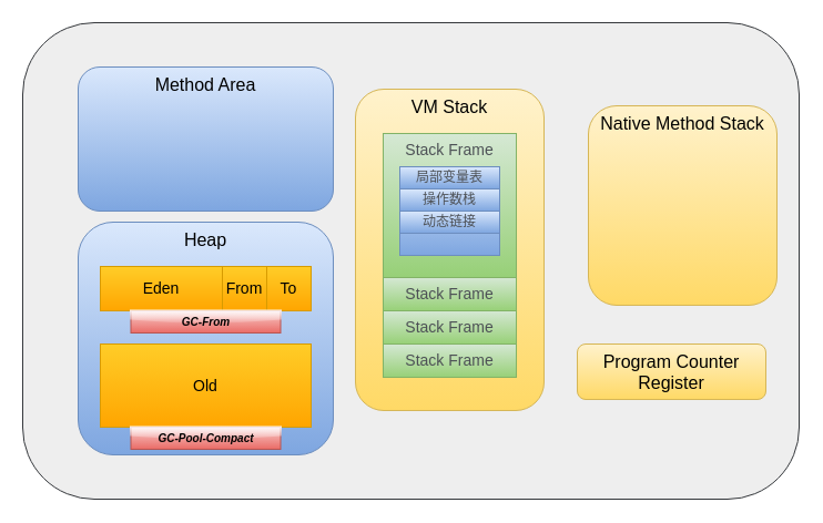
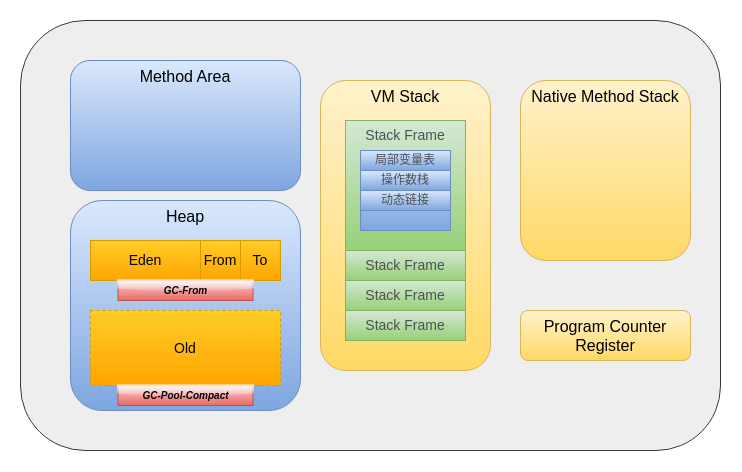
- <mxCell id="3" value="&lt;font style=&quot;font-size: 16px;&quot;&gt;Native Method Stack&lt;/font&gt;" style="rounded=1;whiteSpace=wrap;html=1;fillStyle=auto;horizontal=1;verticalAlign=top;fillColor=#fff2cc;gradientColor=#ffd966;strokeColor=#d6b656;" vertex="1" parent="1"><mxGeometry x="530" y="95" width="170" height="180" as="geometry" /></mxCell>
+ <mxCell id="3" value="&lt;font style=&quot;font-size: 16px;&quot;&gt;Native Method Stack&lt;/font&gt;" style="rounded=1;whiteSpace=wrap;html=1;fillStyle=auto;horizontal=1;verticalAlign=top;fillColor=#fff2cc;gradientColor=#ffd966;strokeColor=#d6b656;" vertex="1" parent="1"><mxGeometry x="520" y="80" width="170" height="180" as="geometry" /></mxCell>
- <mxCell id="18" value="&lt;font style=&quot;font-size: 14px;&quot;&gt;Old&lt;/font&gt;" style="rounded=0;whiteSpace=wrap;html=1;fillColor=#ffcd28;gradientColor=#ffa500;strokeColor=#d79b00;" vertex="1" parent="16"><mxGeometry x="20" y="110" width="190" height="75" as="geometry" /></mxCell>
+ <mxCell id="18" value="&lt;font style=&quot;font-size: 14px;&quot;&gt;Old&lt;/font&gt;" style="rounded=0;whiteSpace=wrap;html=1;fillColor=#ffcd28;gradientColor=#ffa500;strokeColor=#d79b00;dashed=1;" vertex="1" parent="16"><mxGeometry x="20" y="110" width="190" height="75" as="geometry" /></mxCell>
